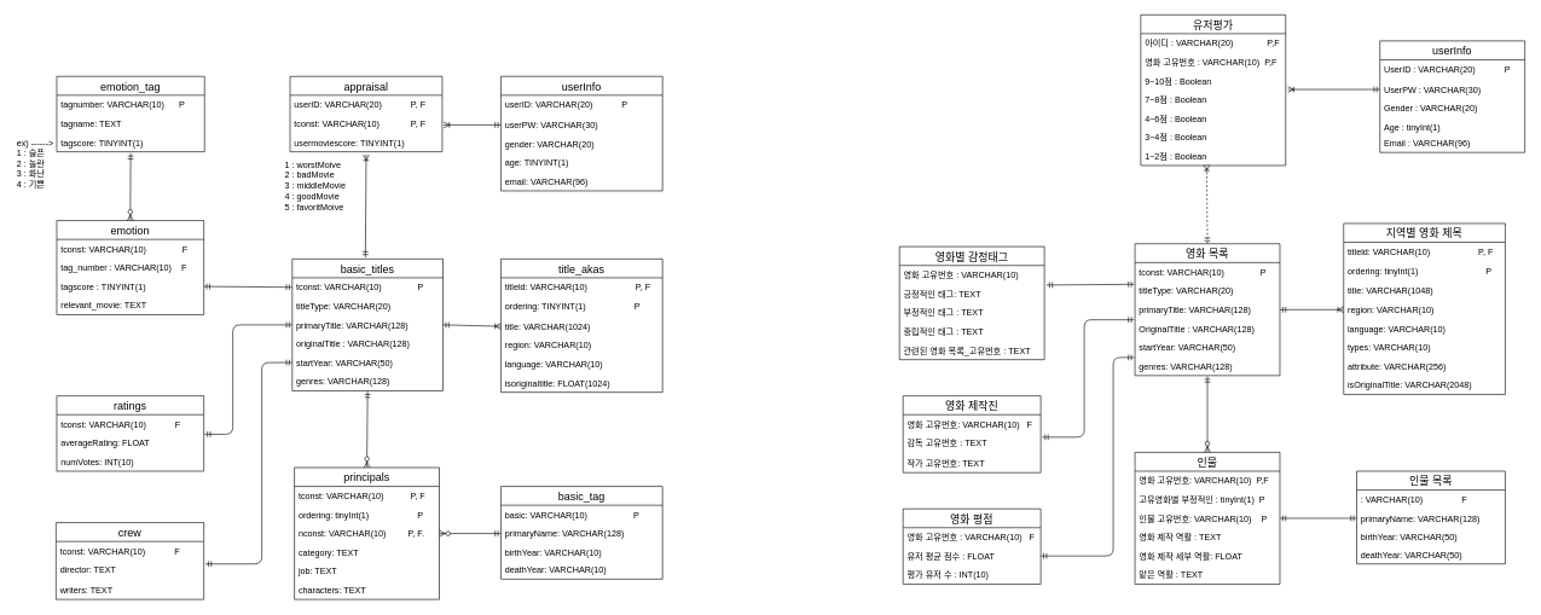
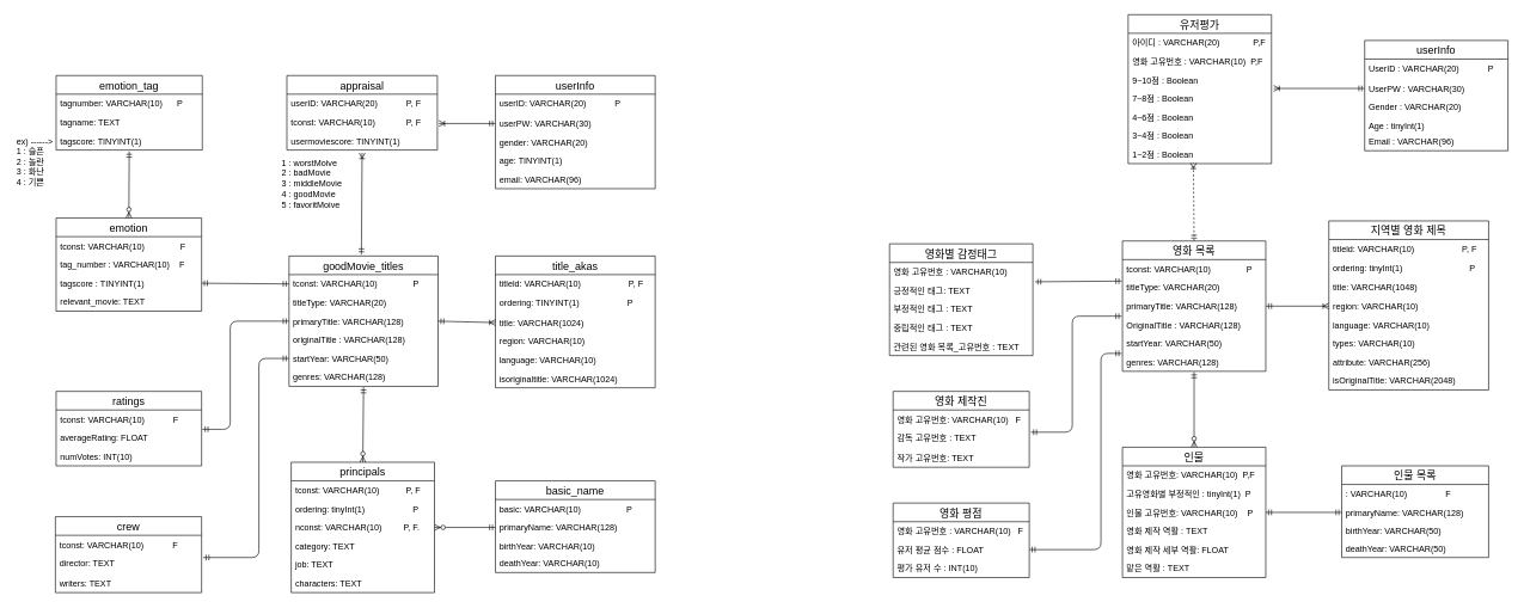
- <mxCell id="9" value="basic_titles" style="swimlane;fontStyle=0;childLayout=stackLayout;horizontal=1;startSize=26;fillColor=none;horizontalStack=0;resizeParent=1;resizeParentMax=0;resizeLast=0;collapsible=1;marginBottom=0;fontSize=15;" parent="1" vertex="1"><mxGeometry x="402" y="357" width="208" height="182" as="geometry" /></mxCell>
+ <mxCell id="9" value="goodMovie_titles" style="swimlane;fontStyle=0;childLayout=stackLayout;horizontal=1;startSize=26;fillColor=none;horizontalStack=0;resizeParent=1;resizeParentMax=0;resizeLast=0;collapsible=1;marginBottom=0;fontSize=15;" parent="1" vertex="1"><mxGeometry x="402" y="357" width="208" height="182" as="geometry" /></mxCell>
- <mxCell id="31" value="isoriginaltitle: FLOAT(1024)" style="text;strokeColor=none;fillColor=none;align=left;verticalAlign=top;spacingLeft=4;spacingRight=4;overflow=hidden;rotatable=0;points=[[0,0.5],[1,0.5]];portConstraint=eastwest;" parent="25" vertex="1"><mxGeometry y="158" width="223" height="26" as="geometry" /></mxCell>
+ <mxCell id="31" value="isoriginaltitle: VARCHAR(1024)" style="text;strokeColor=none;fillColor=none;align=left;verticalAlign=top;spacingLeft=4;spacingRight=4;overflow=hidden;rotatable=0;points=[[0,0.5],[1,0.5]];portConstraint=eastwest;" parent="25" vertex="1"><mxGeometry y="158" width="223" height="26" as="geometry" /></mxCell>
- <mxCell id="16" value="basic_tag" style="swimlane;fontStyle=0;childLayout=stackLayout;horizontal=1;startSize=26;fillColor=none;horizontalStack=0;resizeParent=1;resizeParentMax=0;resizeLast=0;collapsible=1;marginBottom=0;fontSize=15;" parent="1" vertex="1"><mxGeometry x="690" y="671" width="223" height="128" as="geometry" /></mxCell>
+ <mxCell id="16" value="basic_name" style="swimlane;fontStyle=0;childLayout=stackLayout;horizontal=1;startSize=26;fillColor=none;horizontalStack=0;resizeParent=1;resizeParentMax=0;resizeLast=0;collapsible=1;marginBottom=0;fontSize=15;" parent="1" vertex="1"><mxGeometry x="690" y="671" width="223" height="128" as="geometry" /></mxCell>
